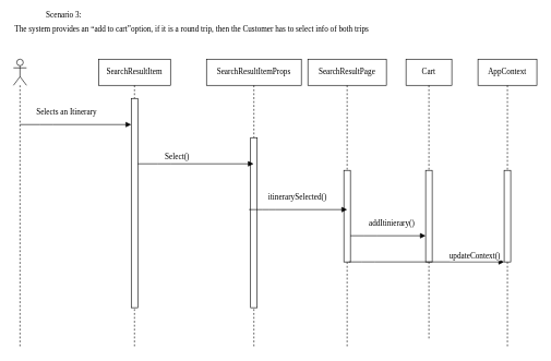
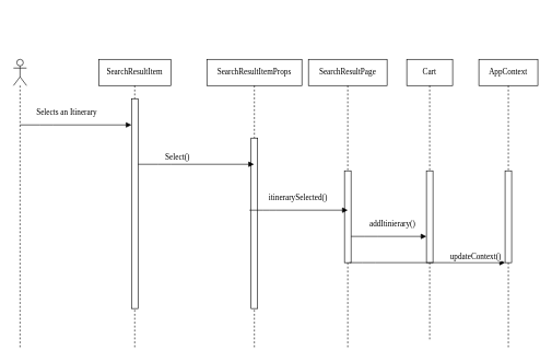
- <mxCell id="2" value="&lt;div class=&quot;O1&quot; style=&quot;margin-top: 3.6pt ; margin-bottom: 6pt ; margin-left: 0.81in ; text-indent: -0.31in ; direction: ltr ; unicode-bidi: embed ; word-break: normal&quot;&gt;&lt;font style=&quot;font-size: 12px&quot;&gt;&lt;font style=&quot;font-size: 12px&quot;&gt;Scenario 3:&amp;nbsp;&lt;/font&gt;&lt;/font&gt;&lt;/div&gt;&lt;span style=&quot;font-family: &amp;#34;century gothic&amp;#34;&quot;&gt;&lt;font style=&quot;font-size: 12px&quot;&gt;The system provides an “add to cart”option, if it is a round trip, then the Customer has to select info of both&amp;nbsp;trips&lt;/font&gt;&lt;/span&gt;" style="text;html=1;strokeColor=none;fillColor=none;align=left;verticalAlign=middle;whiteSpace=wrap;rounded=0;fontFamily=Verdana;fontSize=12;" parent="1" vertex="1"><mxGeometry x="20" y="20" width="690" height="20" as="geometry" /></mxCell>
